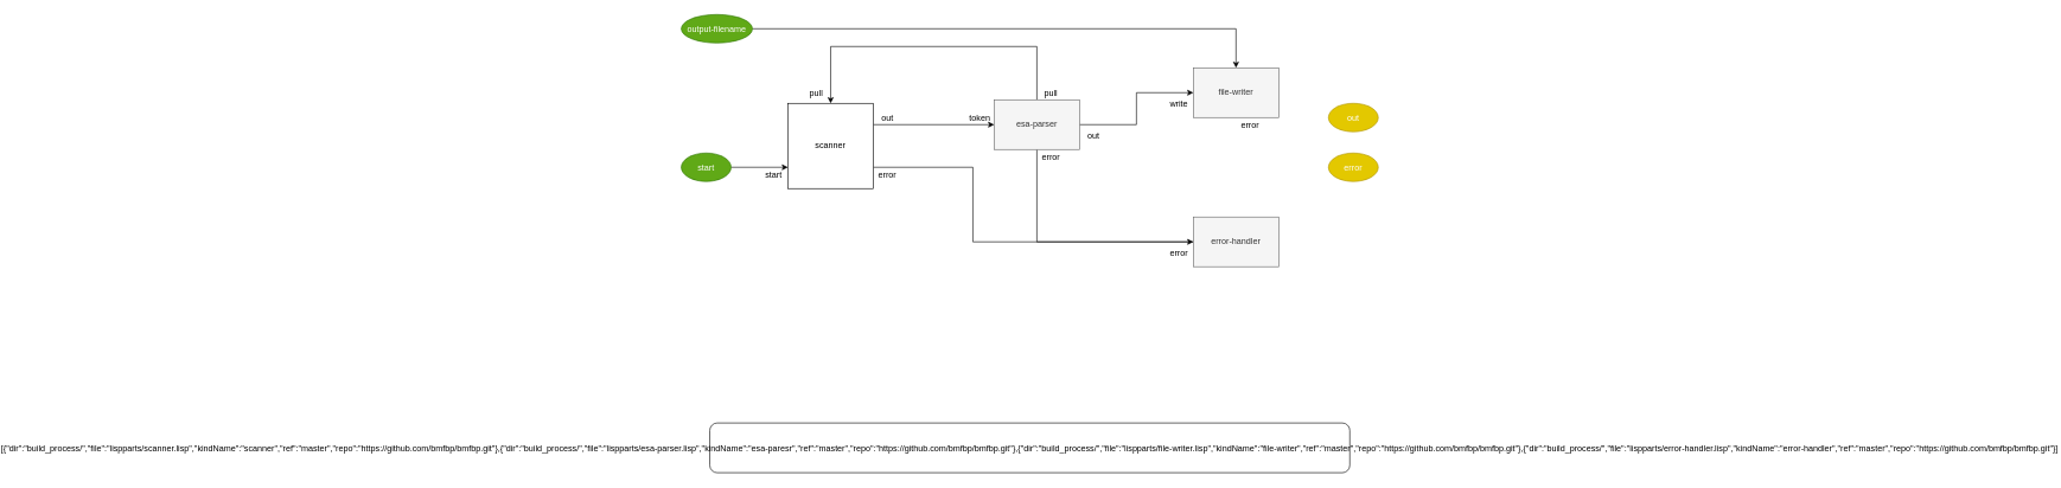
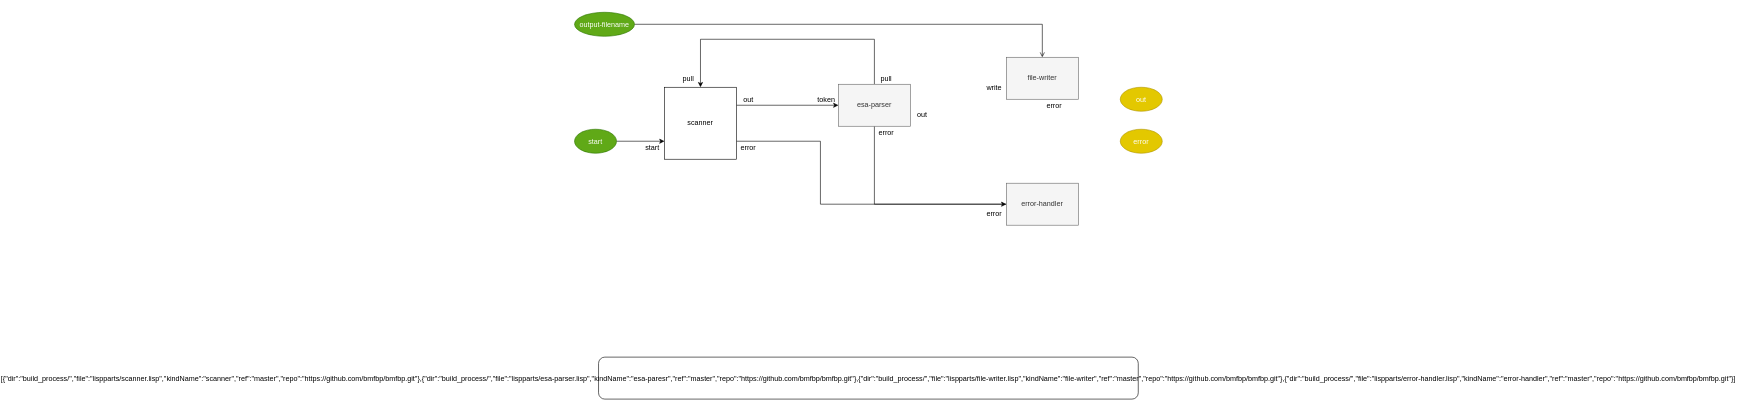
- <mxCell id="5" style="edgeStyle=orthogonalEdgeStyle;rounded=0;orthogonalLoop=1;jettySize=auto;html=0;exitX=1;exitY=0.5;exitDx=0;exitDy=0;entryX=0.5;entryY=0;entryDx=0;entryDy=0;" edge="1" parent="1" source="6" target="18"><mxGeometry relative="1" as="geometry" /></mxCell>
+ <mxCell id="5" style="edgeStyle=orthogonalEdgeStyle;rounded=0;orthogonalLoop=1;jettySize=auto;html=0;exitX=1;exitY=0.5;exitDx=0;exitDy=0;entryX=0.5;entryY=0;entryDx=0;entryDy=0;endArrow=open;" edge="1" parent="1" source="6" target="18"><mxGeometry relative="1" as="geometry" /></mxCell>
- <mxCell id="15" style="edgeStyle=orthogonalEdgeStyle;rounded=0;orthogonalLoop=1;jettySize=auto;html=0;exitX=1;exitY=0.5;exitDx=0;exitDy=0;" edge="1" parent="1" source="17" target="18"><mxGeometry relative="1" as="geometry" /></mxCell>
